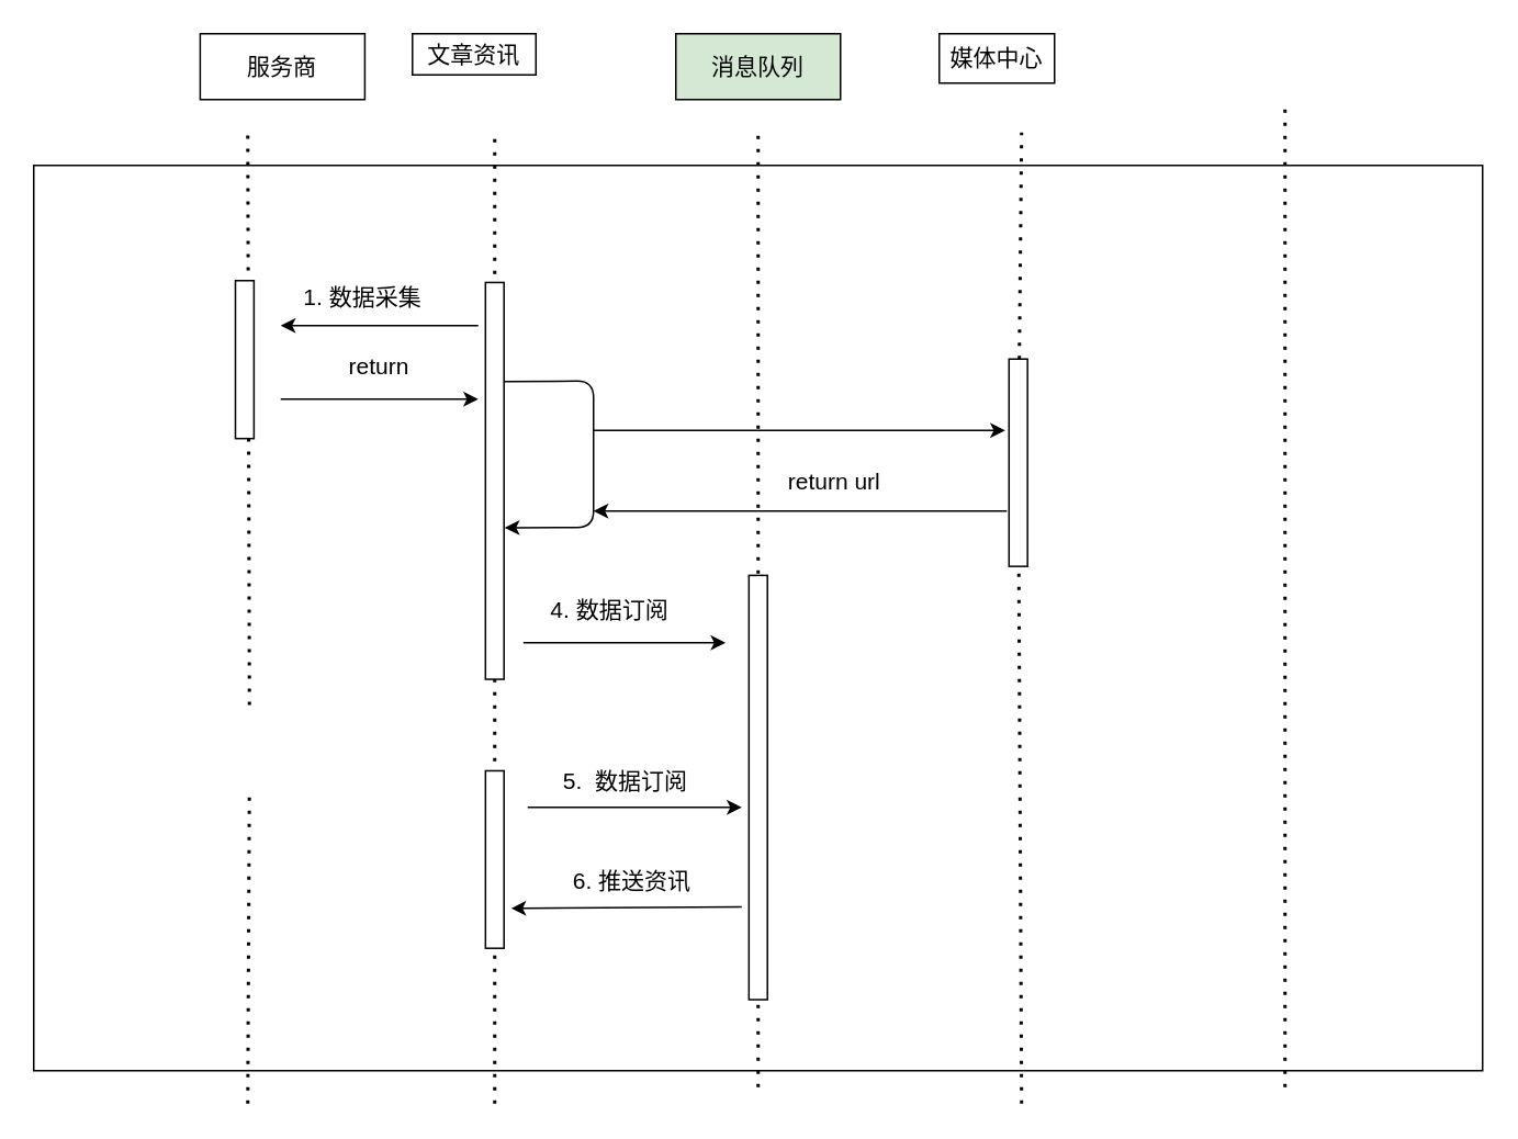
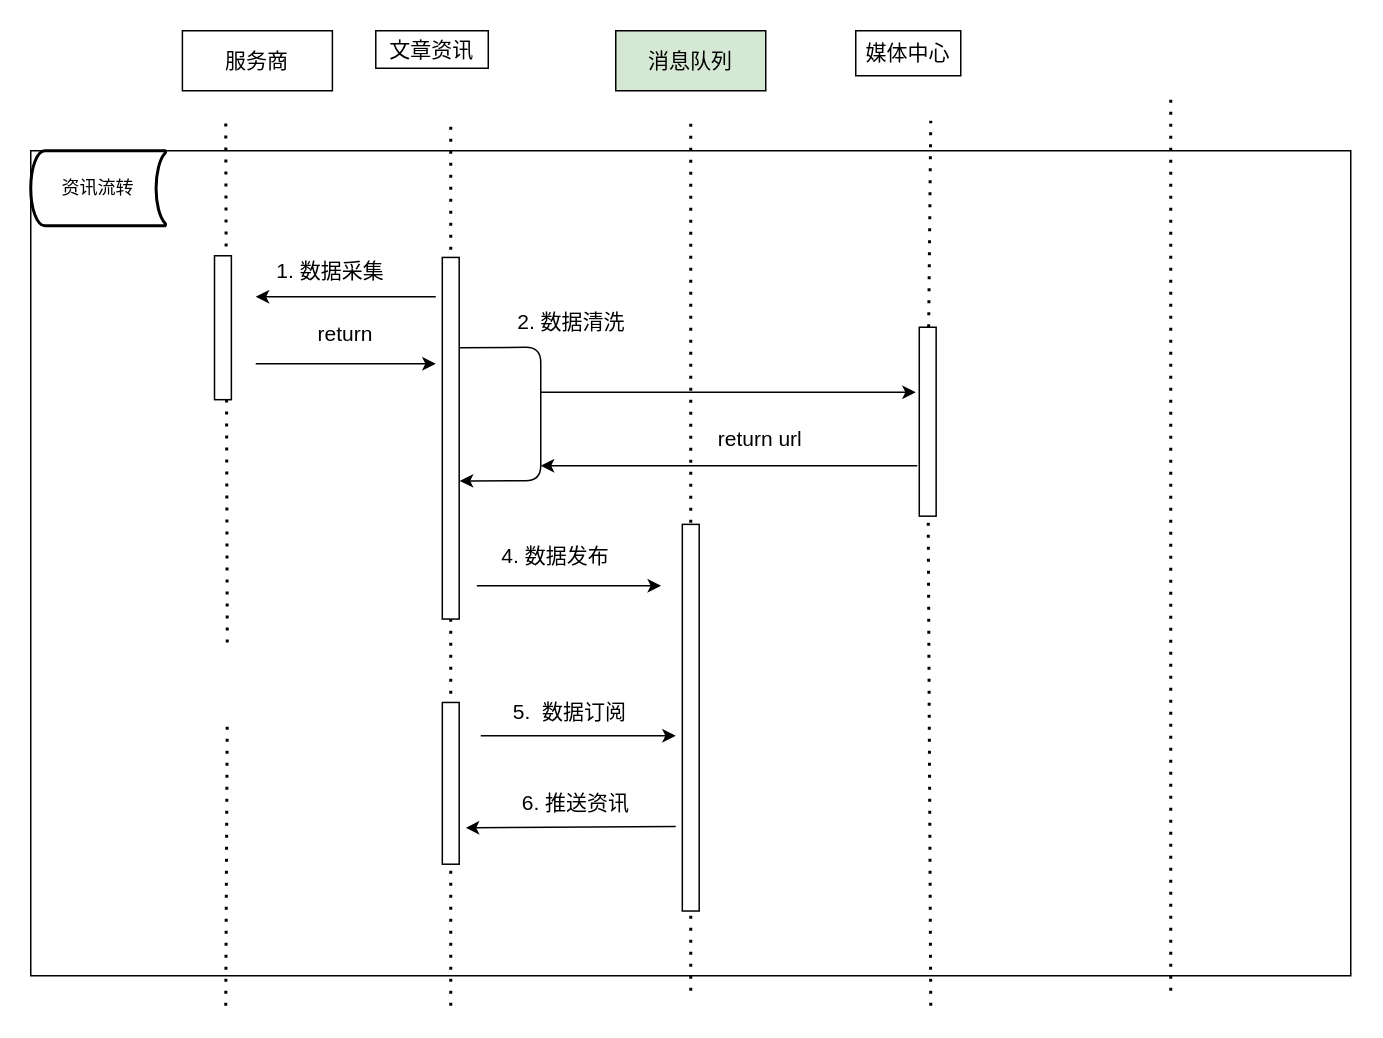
+ <mxCell id="3" value="资讯流转" style="strokeWidth=2;html=1;shape=mxgraph.flowchart.stored_data;whiteSpace=wrap;" vertex="1" parent="1"><mxGeometry x="20" y="100" width="90" height="50" as="geometry" /></mxCell>
+ <mxCell id="18" value="&lt;font style=&quot;font-size: 14px&quot;&gt;2. 数据清洗&amp;nbsp;&amp;nbsp;&lt;/font&gt;" style="text;html=1;strokeColor=none;fillColor=none;align=center;verticalAlign=middle;whiteSpace=wrap;rounded=0;" vertex="1" parent="1"><mxGeometry x="327.83" y="203.61" width="113" height="20" as="geometry" /></mxCell>
- <mxCell id="15" value="&lt;font style=&quot;font-size: 14px&quot;&gt;4. 数据订阅&lt;/font&gt;" style="text;html=1;strokeColor=none;fillColor=none;align=center;verticalAlign=middle;whiteSpace=wrap;rounded=0;" vertex="1" parent="1"><mxGeometry x="300.19" y="360" width="140" height="20" as="geometry" /></mxCell>
+ <mxCell id="15" value="&lt;font style=&quot;font-size: 14px&quot;&gt;4. 数据发布&lt;/font&gt;" style="text;html=1;strokeColor=none;fillColor=none;align=center;verticalAlign=middle;whiteSpace=wrap;rounded=0;" vertex="1" parent="1"><mxGeometry x="300.19" y="360" width="140" height="20" as="geometry" /></mxCell>
